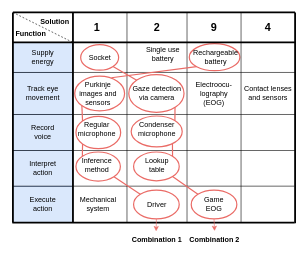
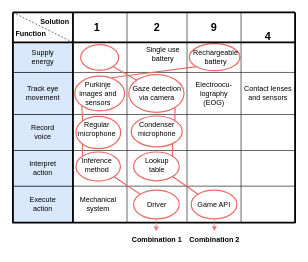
- <mxCell id="41" value="&lt;b&gt;&lt;font style=&quot;font-size: 18px&quot;&gt;4&lt;/font&gt;&lt;/b&gt;" style="text;html=1;strokeColor=none;fillColor=none;align=center;verticalAlign=middle;whiteSpace=wrap;rounded=0;" parent="1" vertex="1"><mxGeometry x="416" y="30" width="60" height="30" as="geometry" /></mxCell>
+ <mxCell id="41" value="&lt;b&gt;&lt;font style=&quot;font-size: 18px&quot;&gt;4&lt;/font&gt;&lt;/b&gt;" style="text;html=1;strokeColor=none;fillColor=none;align=center;verticalAlign=middle;whiteSpace=wrap;rounded=0;" parent="1" vertex="1"><mxGeometry x="416" y="45" width="60" height="30" as="geometry" /></mxCell>
- <mxCell id="21" value="Socket" style="text;html=1;strokeColor=none;fillColor=none;align=center;verticalAlign=middle;whiteSpace=wrap;rounded=0;" parent="1" vertex="1"><mxGeometry x="135.5" y="80" width="60" height="30" as="geometry" /></mxCell>
- <mxCell id="56" value="Game EOG" style="text;html=1;strokeColor=none;fillColor=none;align=center;verticalAlign=middle;whiteSpace=wrap;rounded=0;" vertex="1" parent="1"><mxGeometry x="326" y="325" width="60" height="30" as="geometry" /></mxCell>
+ <mxCell id="56" value="Game API" style="text;html=1;strokeColor=none;fillColor=none;align=center;verticalAlign=middle;whiteSpace=wrap;rounded=0;" vertex="1" parent="1"><mxGeometry x="326" y="325" width="60" height="30" as="geometry" /></mxCell>
